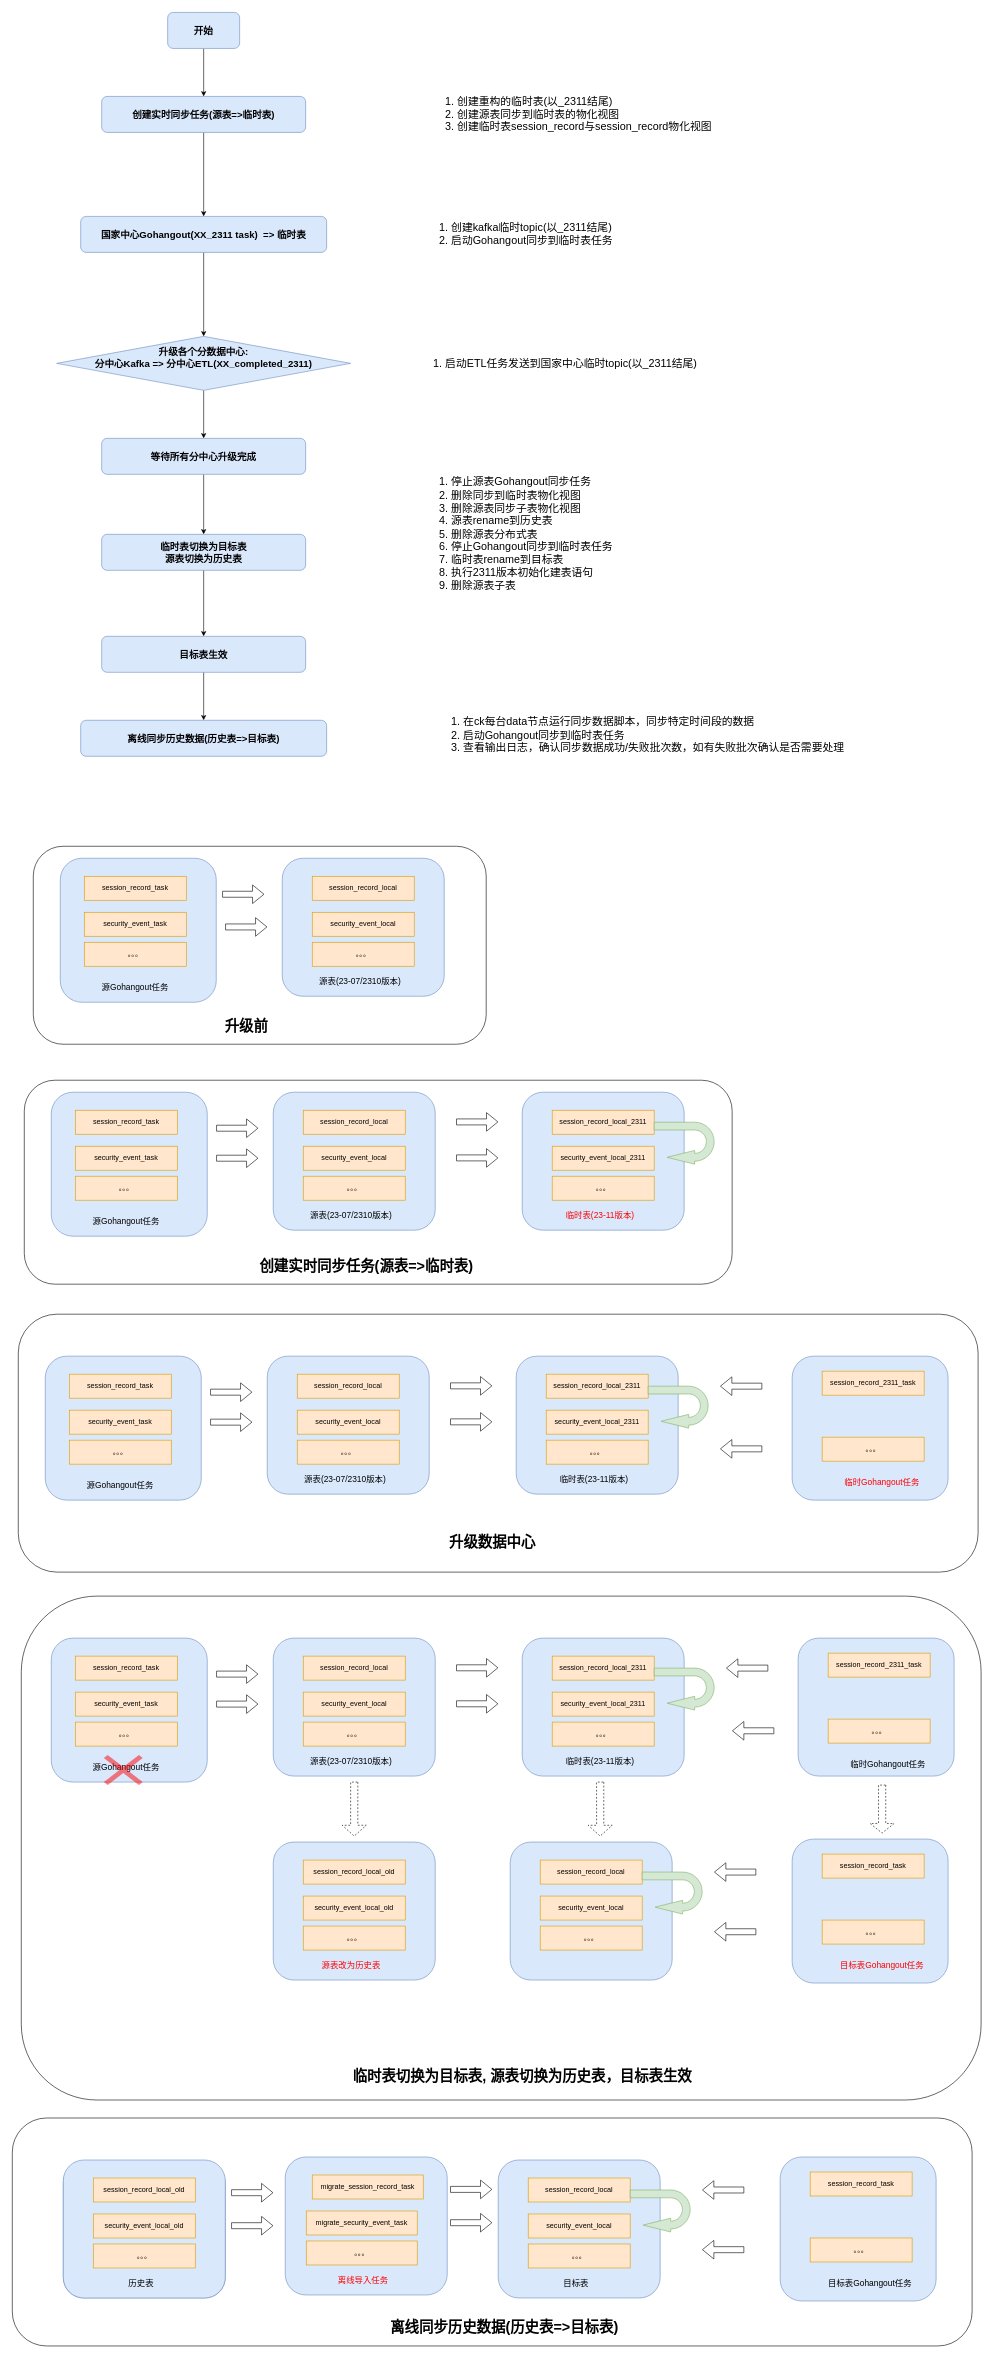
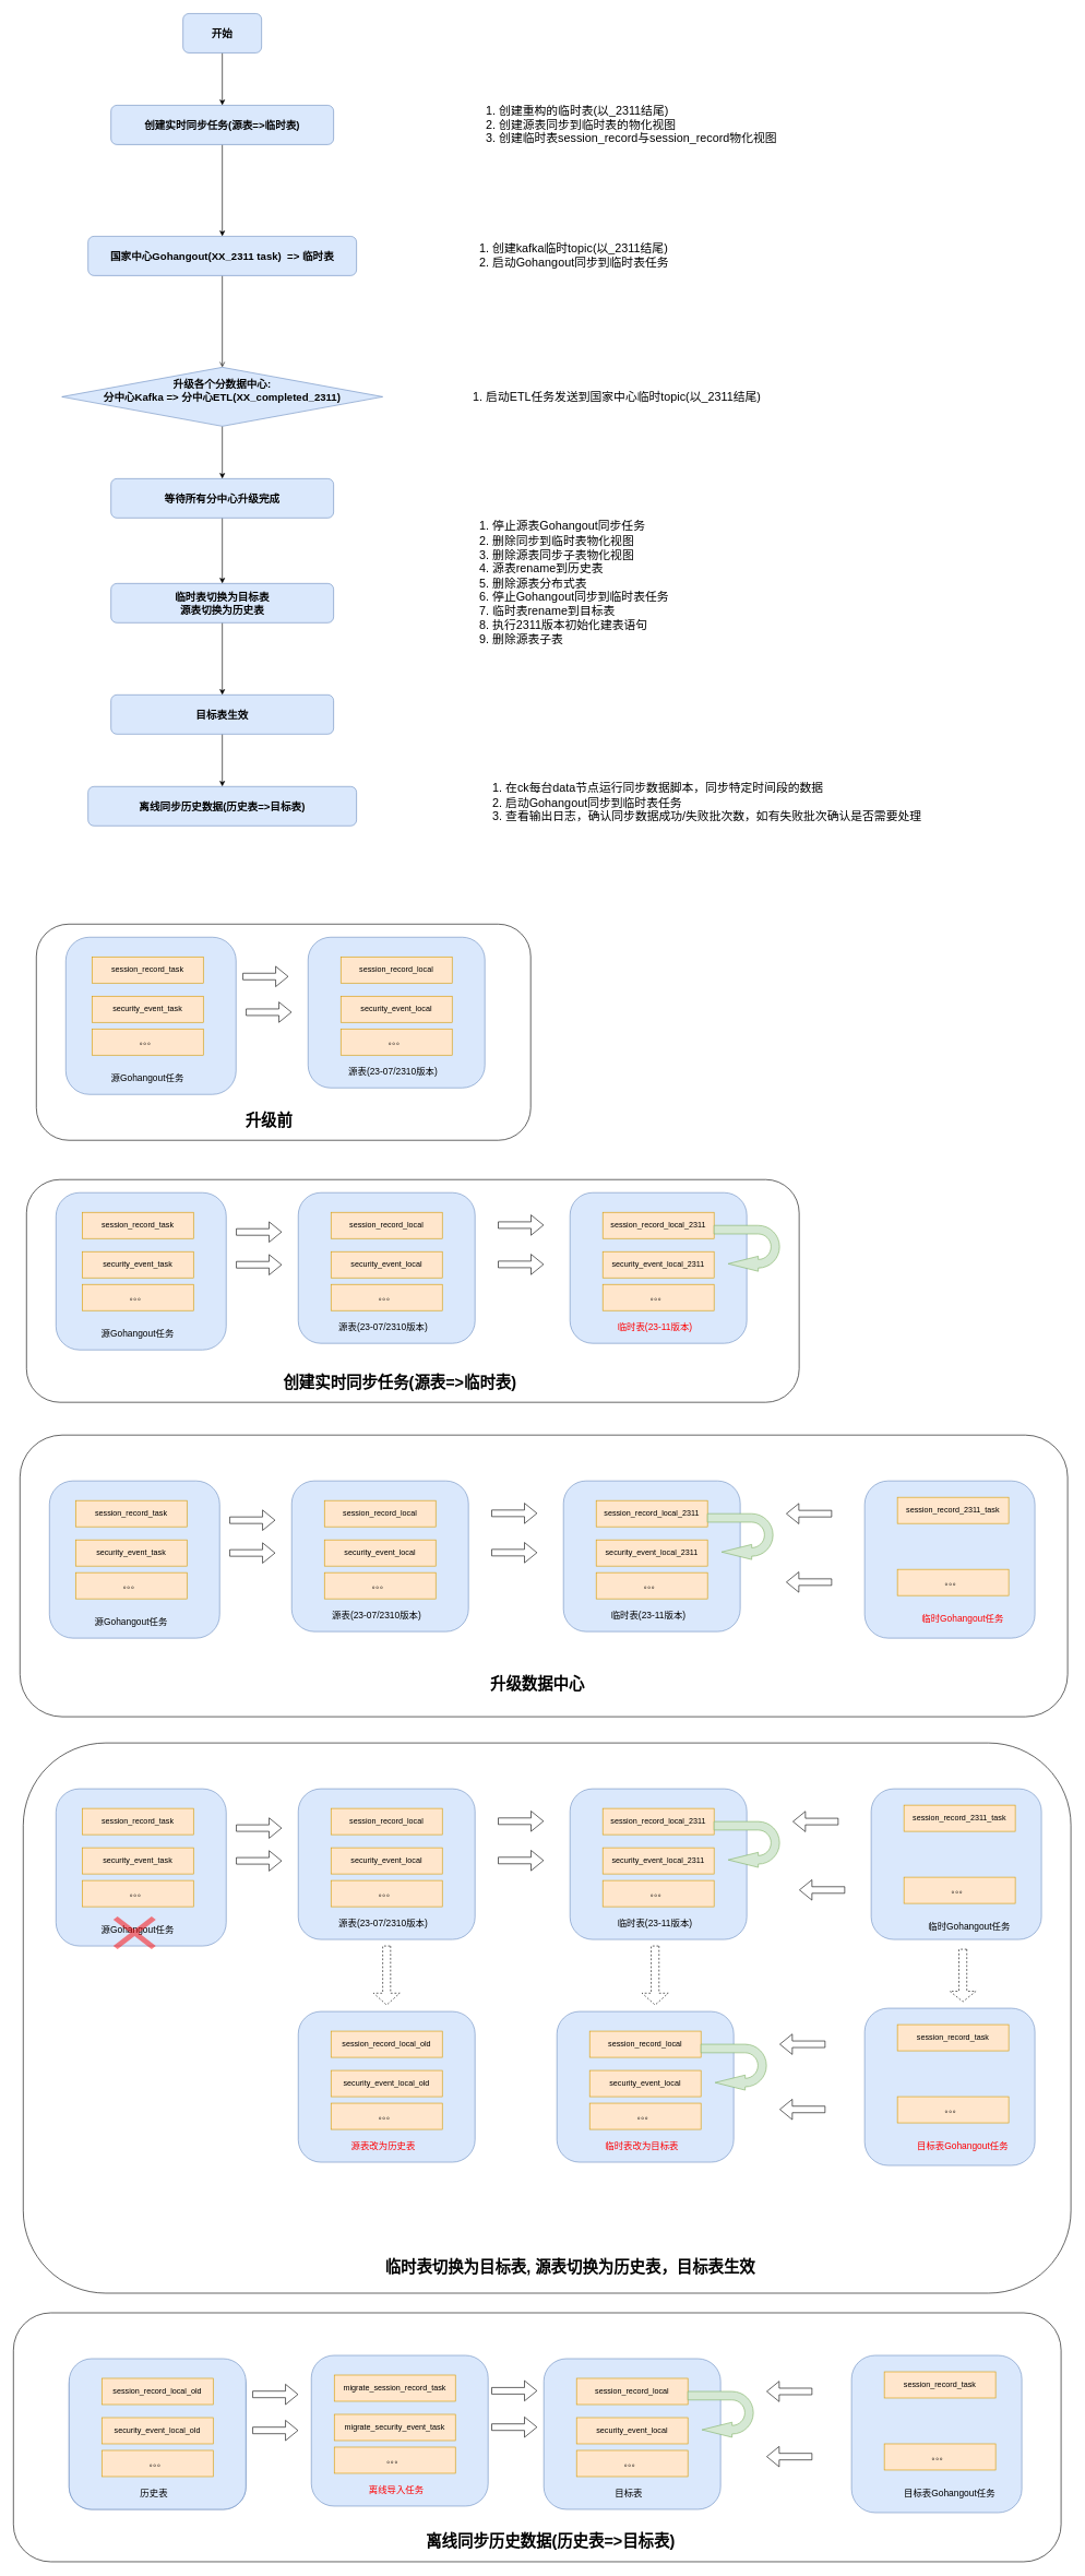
- <mxCell id="7" style="edgeStyle=orthogonalEdgeStyle;rounded=0;orthogonalLoop=1;jettySize=auto;html=1;exitX=0.5;exitY=1;exitDx=0;exitDy=0;" edge="1" parent="1" source="8" target="10"><mxGeometry relative="1" as="geometry" /></mxCell>
+ <mxCell id="7" style="edgeStyle=orthogonalEdgeStyle;rounded=0;orthogonalLoop=1;jettySize=auto;html=1;exitX=0.5;exitY=1;exitDx=0;exitDy=0;endArrow=open;" edge="1" parent="1" source="8" target="10"><mxGeometry relative="1" as="geometry" /></mxCell>
+ <mxCell id="120" value="&lt;font color=&quot;#ff0000&quot; style=&quot;font-size: 14px;&quot;&gt;临时表改为目标表&lt;/font&gt;" style="text;html=1;strokeColor=none;fillColor=none;align=center;verticalAlign=middle;whiteSpace=wrap;rounded=0;" vertex="1" parent="1"><mxGeometry x="910" y="3260" width="140" height="30" as="geometry" /></mxCell>
- <mxCell id="152" value="migrate_session_record_task" style="rounded=0;whiteSpace=wrap;html=1;fillColor=#ffe6cc;strokeColor=#d79b00;" vertex="1" parent="1"><mxGeometry x="520" y="3625" width="185" height="40" as="geometry" /></mxCell>
+ <mxCell id="152" value="migrate_session_record_task" style="rounded=0;whiteSpace=wrap;html=1;fillColor=#ffe6cc;strokeColor=#d79b00;" vertex="1" parent="1"><mxGeometry x="510" y="3625" width="185" height="40" as="geometry" /></mxCell>
